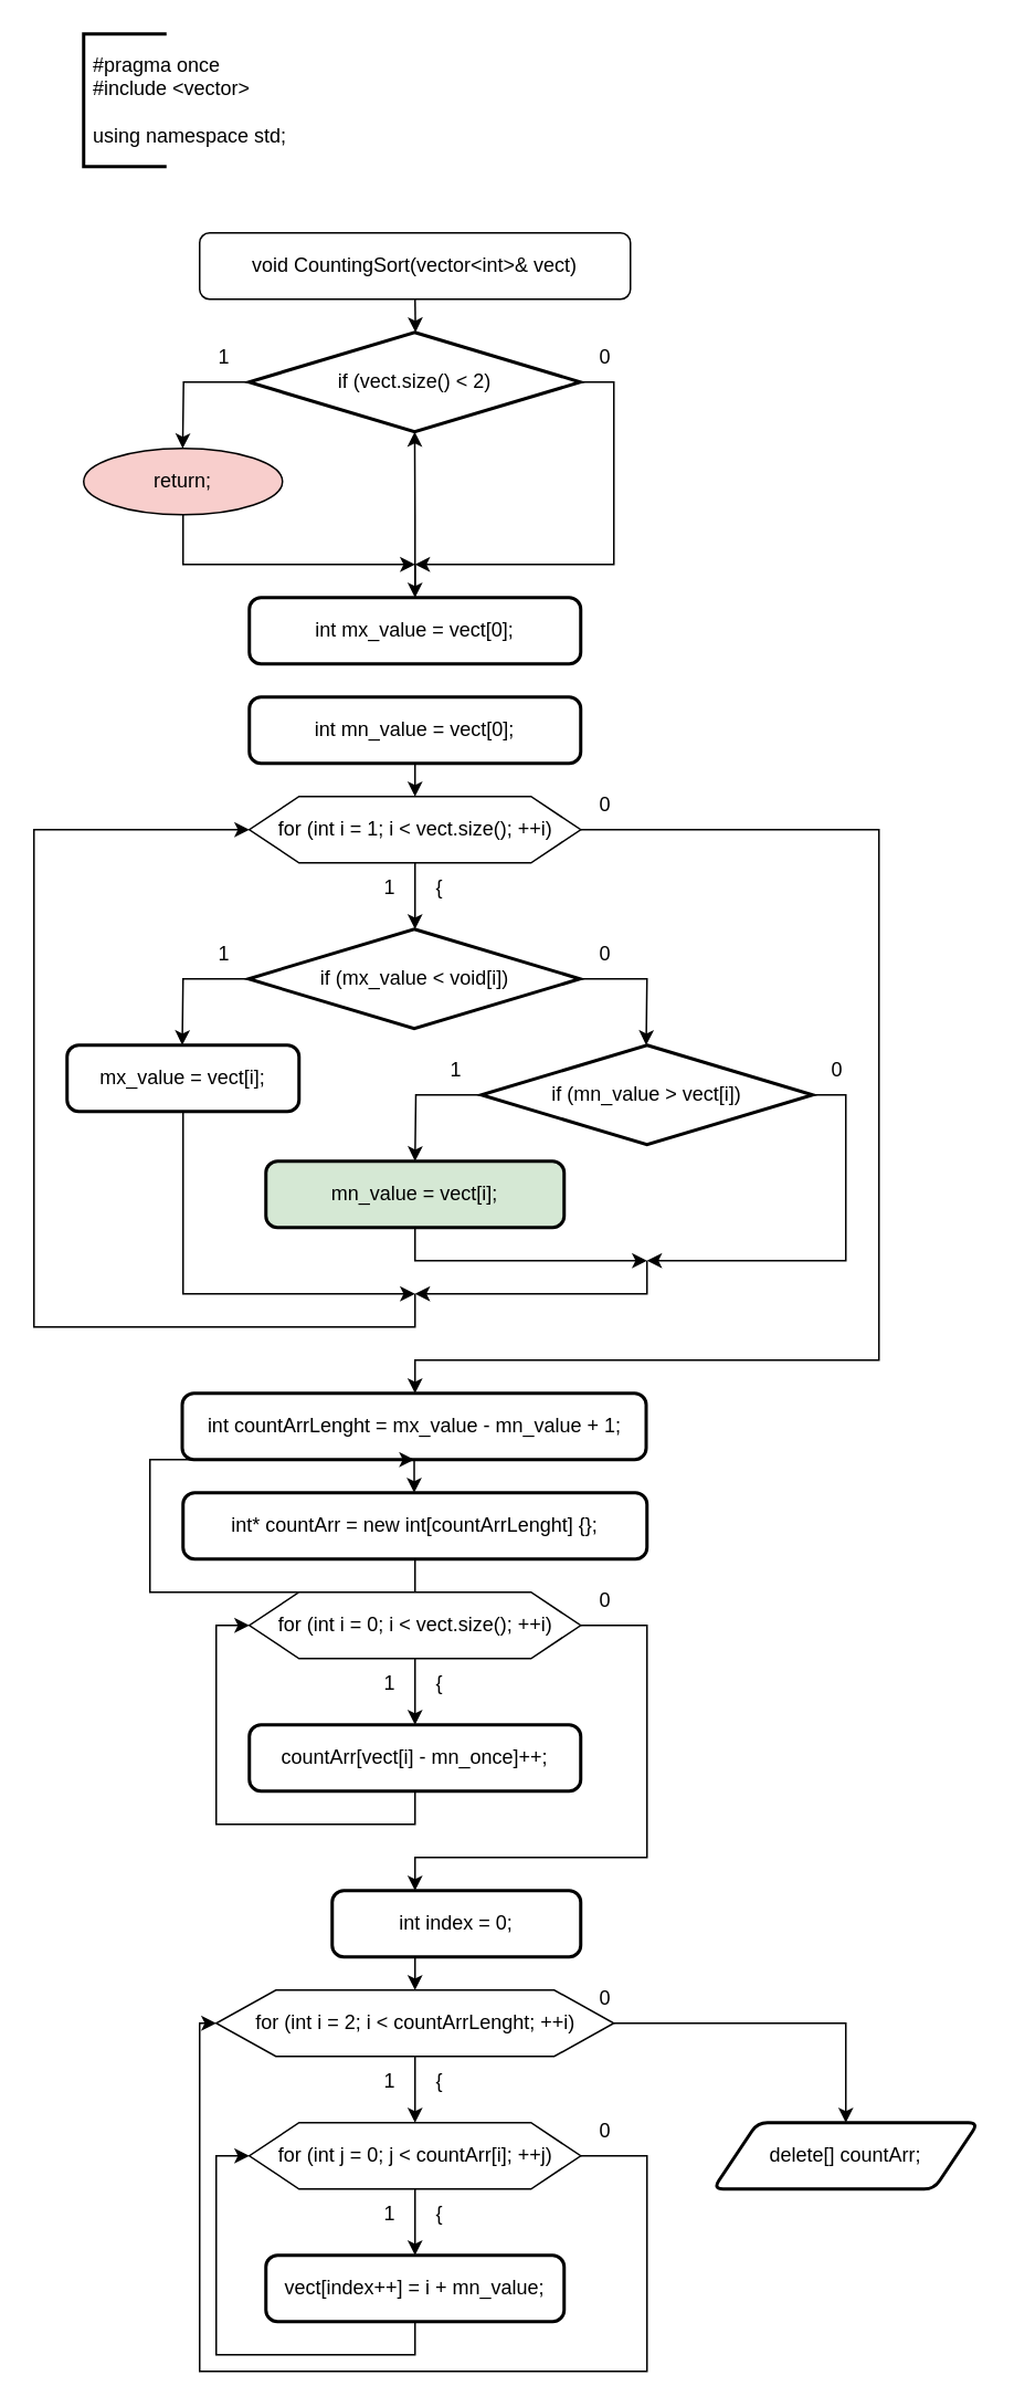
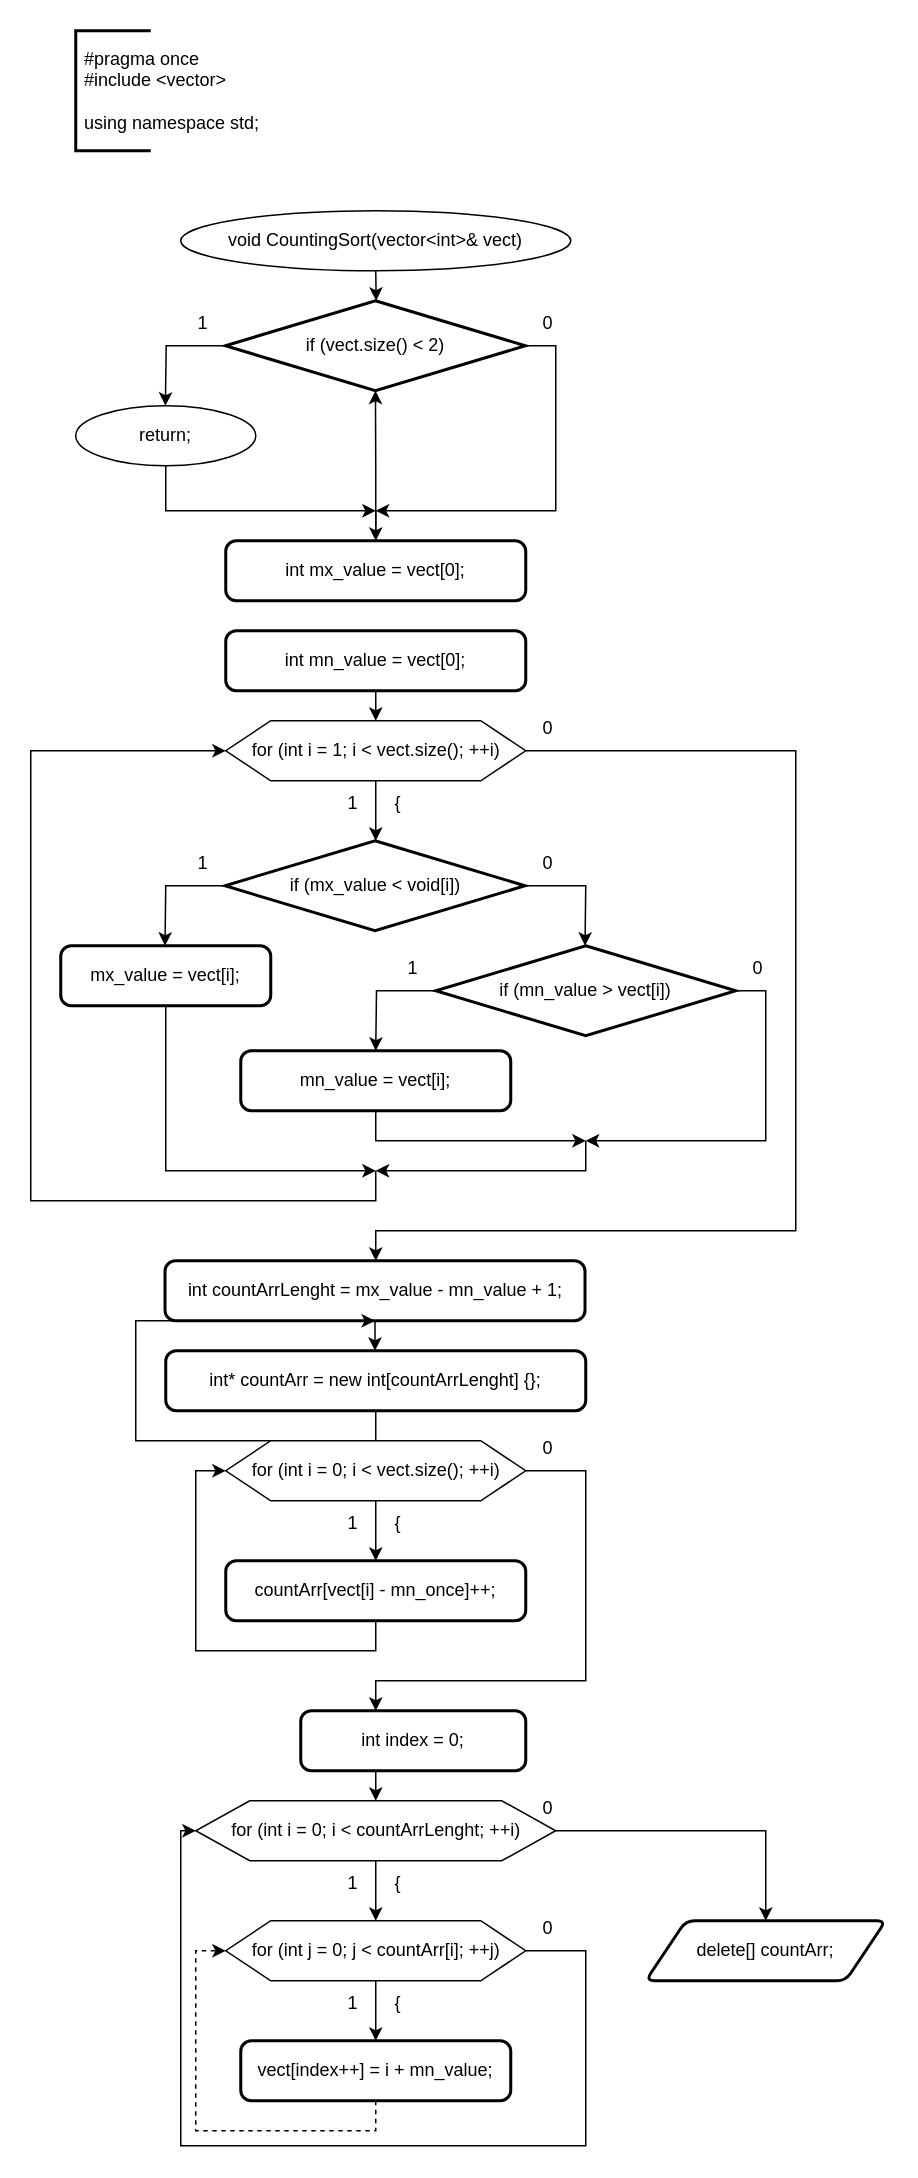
- <mxCell id="5" value="void CountingSort(vector&amp;lt;int&amp;gt;&amp;amp; vect)" style="whiteSpace=wrap;html=1;rounded=1;" vertex="1" parent="1"><mxGeometry x="120" y="140" width="260" height="40" as="geometry" /></mxCell>
+ <mxCell id="5" value="void CountingSort(vector&amp;lt;int&amp;gt;&amp;amp; vect)" style="ellipse;whiteSpace=wrap;html=1;" vertex="1" parent="1"><mxGeometry x="120" y="140" width="260" height="40" as="geometry" /></mxCell>
- <mxCell id="12" value="return;" style="ellipse;whiteSpace=wrap;html=1;fillColor=#f8cecc;" vertex="1" parent="1"><mxGeometry x="50" y="270" width="120" height="40" as="geometry" /></mxCell>
+ <mxCell id="12" value="return;" style="ellipse;whiteSpace=wrap;html=1;" vertex="1" parent="1"><mxGeometry x="50" y="270" width="120" height="40" as="geometry" /></mxCell>
- <mxCell id="37" value="mn_value = vect[i];" style="rounded=1;whiteSpace=wrap;html=1;absoluteArcSize=1;arcSize=14;strokeWidth=2;fillColor=#d5e8d4;" vertex="1" parent="1"><mxGeometry x="160" y="700" width="180" height="40" as="geometry" /></mxCell>
+ <mxCell id="37" value="mn_value = vect[i];" style="rounded=1;whiteSpace=wrap;html=1;absoluteArcSize=1;arcSize=14;strokeWidth=2;" vertex="1" parent="1"><mxGeometry x="160" y="700" width="180" height="40" as="geometry" /></mxCell>
- <mxCell id="56" value="for (int i = 2; i &amp;lt; countArrLenght; ++i)" style="verticalLabelPosition=middle;verticalAlign=middle;html=1;shape=hexagon;perimeter=hexagonPerimeter2;arcSize=6;size=0.15;labelPosition=center;align=center;" vertex="1" parent="1"><mxGeometry x="130" y="1200" width="240" height="40" as="geometry" /></mxCell>
+ <mxCell id="56" value="for (int i = 0; i &amp;lt; countArrLenght; ++i)" style="verticalLabelPosition=middle;verticalAlign=middle;html=1;shape=hexagon;perimeter=hexagonPerimeter2;arcSize=6;size=0.15;labelPosition=center;align=center;" vertex="1" parent="1"><mxGeometry x="130" y="1200" width="240" height="40" as="geometry" /></mxCell>
- <mxCell id="66" style="edgeStyle=orthogonalEdgeStyle;rounded=0;orthogonalLoop=1;jettySize=auto;html=1;exitX=0.5;exitY=1;exitDx=0;exitDy=0;entryX=0;entryY=0.5;entryDx=0;entryDy=0;" edge="1" parent="1" source="67" target="62"><mxGeometry relative="1" as="geometry" /></mxCell>
+ <mxCell id="66" style="edgeStyle=orthogonalEdgeStyle;rounded=0;orthogonalLoop=1;jettySize=auto;html=1;exitX=0.5;exitY=1;exitDx=0;exitDy=0;entryX=0;entryY=0.5;entryDx=0;entryDy=0;dashed=1;" edge="1" parent="1" source="67" target="62"><mxGeometry relative="1" as="geometry" /></mxCell>
